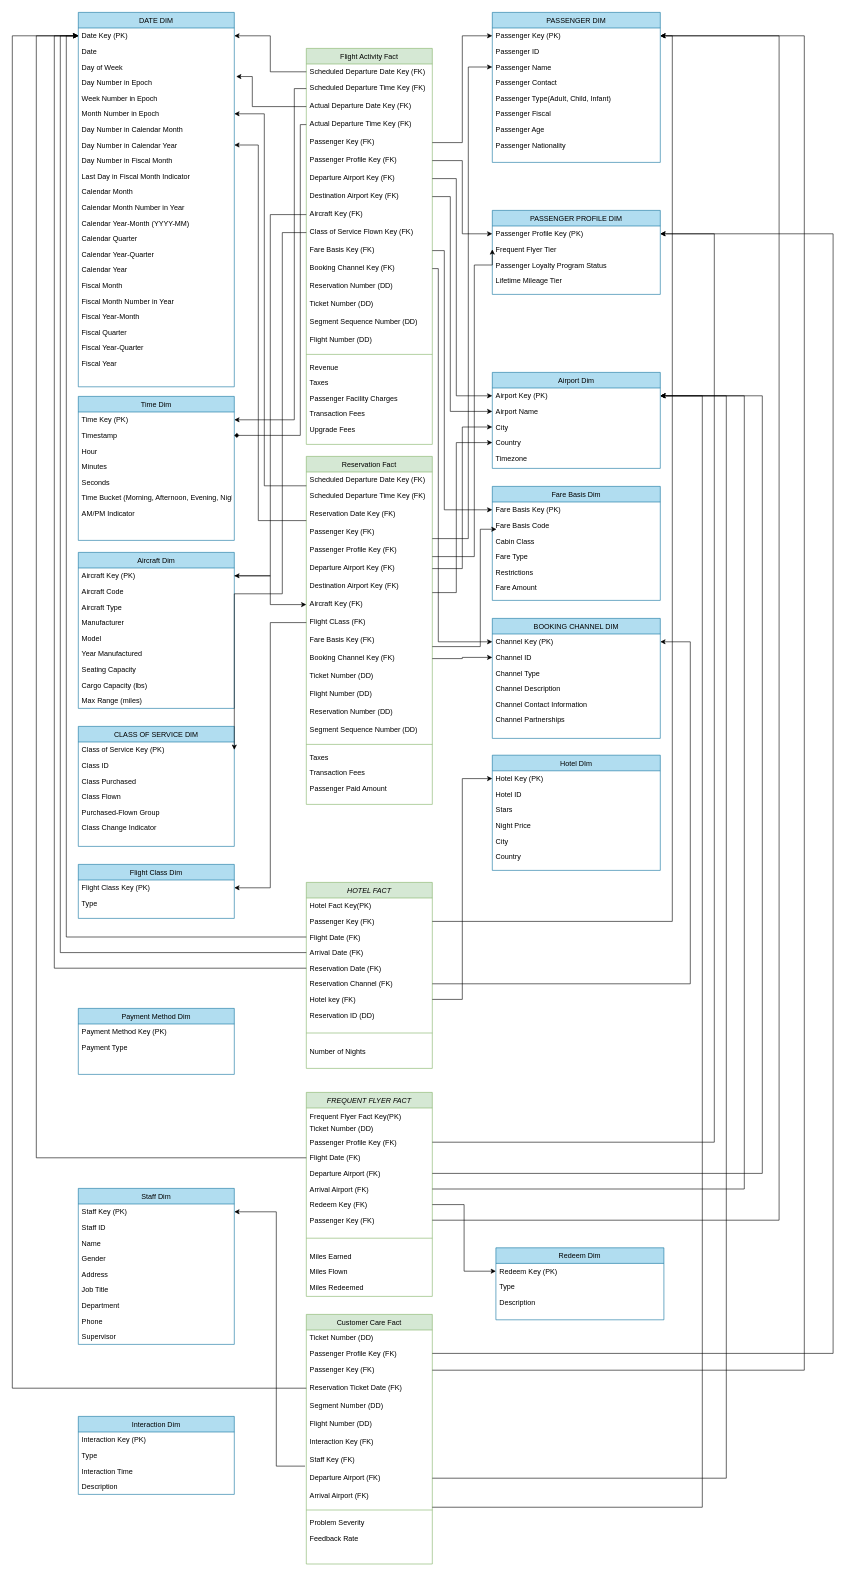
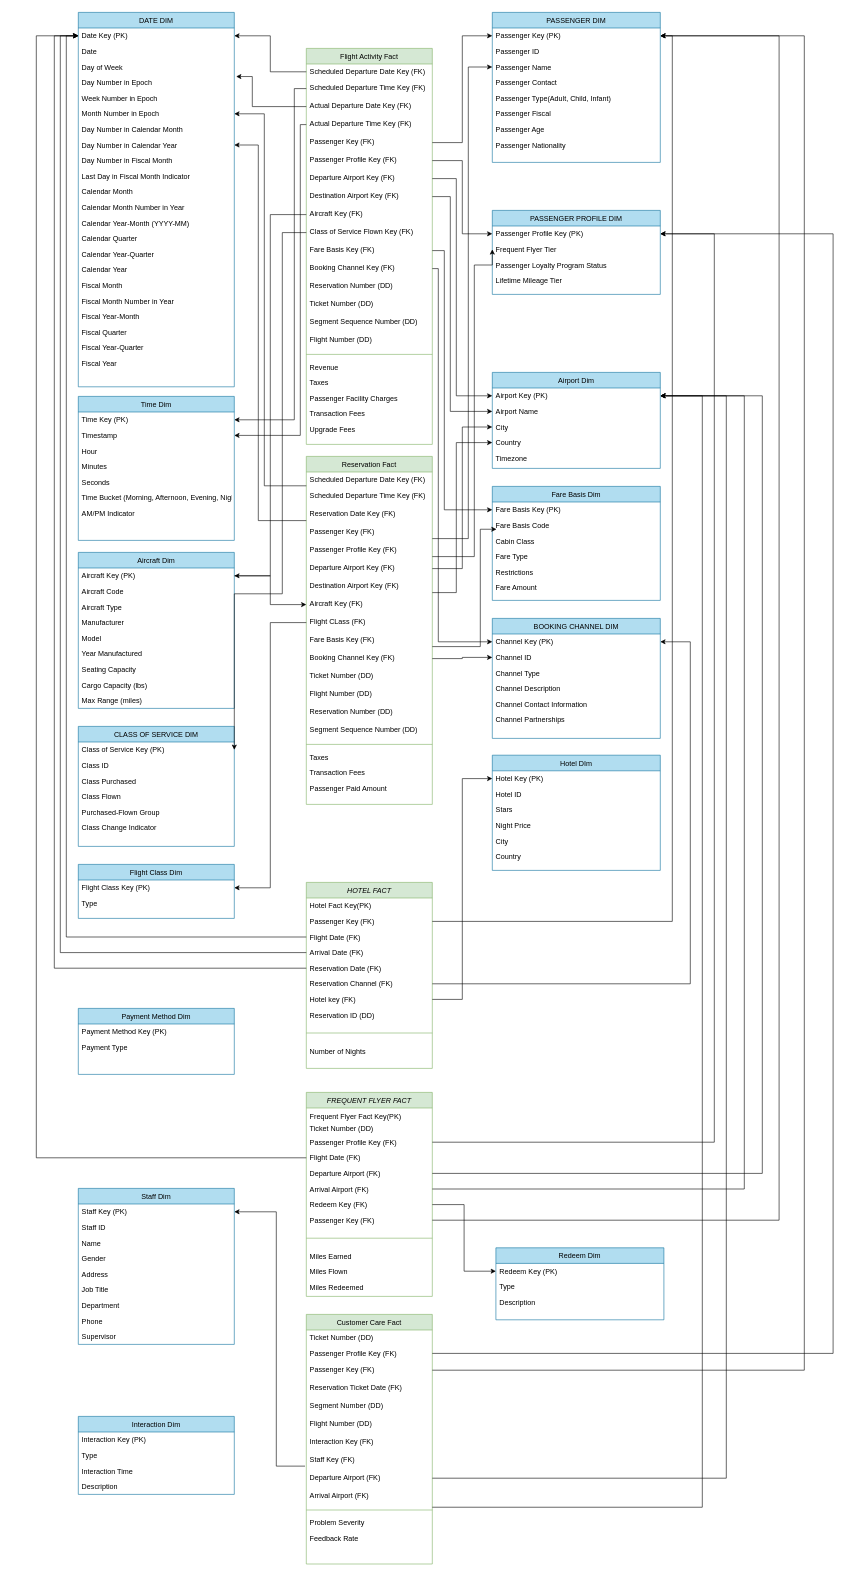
- <mxCell id="151" style="edgeStyle=orthogonalEdgeStyle;rounded=0;orthogonalLoop=1;jettySize=auto;html=1;entryX=1;entryY=0.5;entryDx=0;entryDy=0;endArrow=diamond;" parent="1" source="6" target="144" edge="1"><mxGeometry relative="1" as="geometry"><Array as="points"><mxPoint x="500" y="207" /><mxPoint x="500" y="725" /></Array></mxGeometry></mxCell>
+ <mxCell id="151" style="edgeStyle=orthogonalEdgeStyle;rounded=0;orthogonalLoop=1;jettySize=auto;html=1;entryX=1;entryY=0.5;entryDx=0;entryDy=0;" parent="1" source="6" target="144" edge="1"><mxGeometry relative="1" as="geometry"><Array as="points"><mxPoint x="500" y="207" /><mxPoint x="500" y="725" /></Array></mxGeometry></mxCell>
- <mxCell id="220" style="edgeStyle=orthogonalEdgeStyle;rounded=0;orthogonalLoop=1;jettySize=auto;html=1;entryX=0;entryY=0.5;entryDx=0;entryDy=0;" parent="1" source="210" target="26" edge="1"><mxGeometry relative="1" as="geometry"><mxPoint x="10" y="60" as="targetPoint" /><Array as="points"><mxPoint x="20" y="2313" /><mxPoint x="20" y="59" /></Array></mxGeometry></mxCell>
